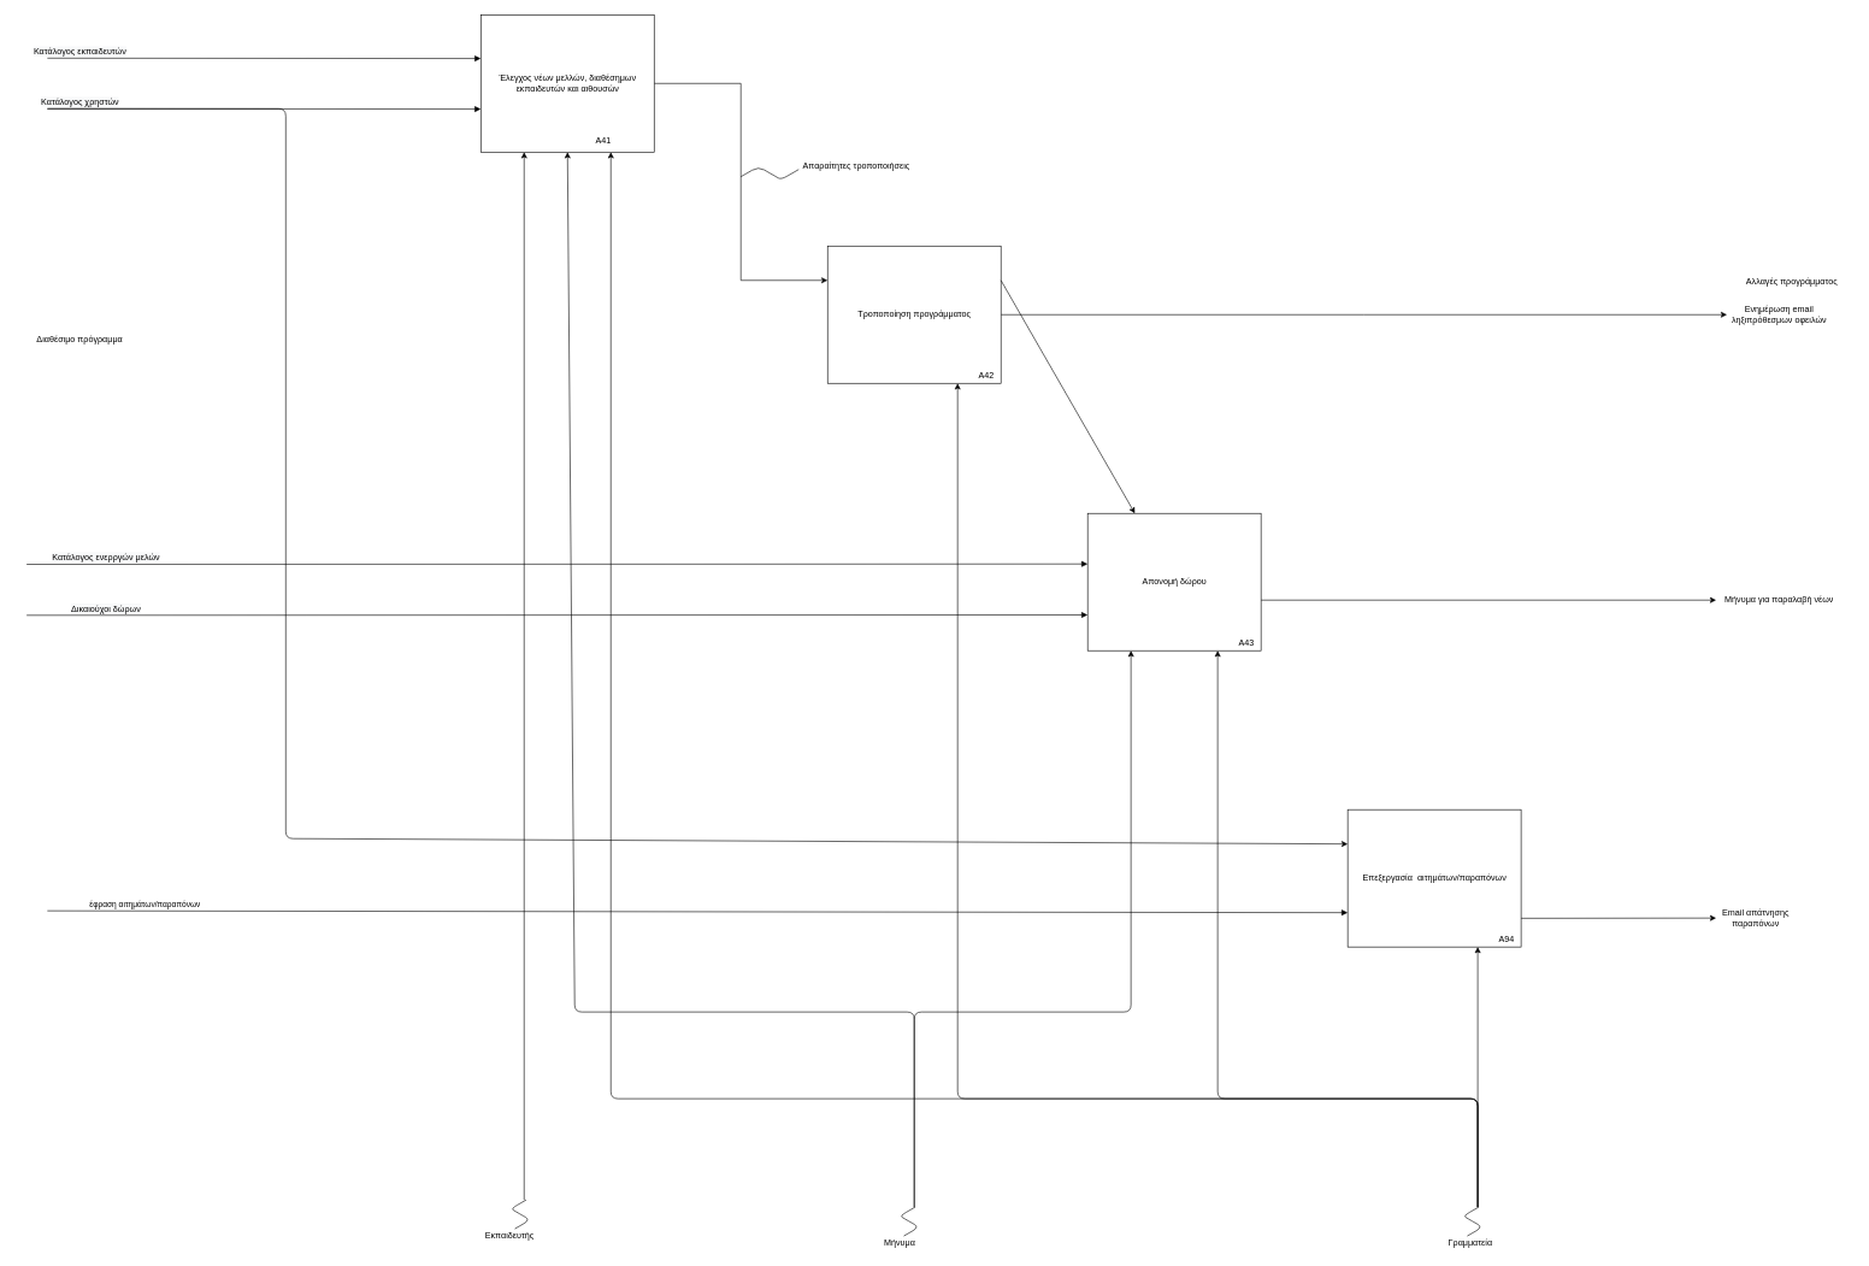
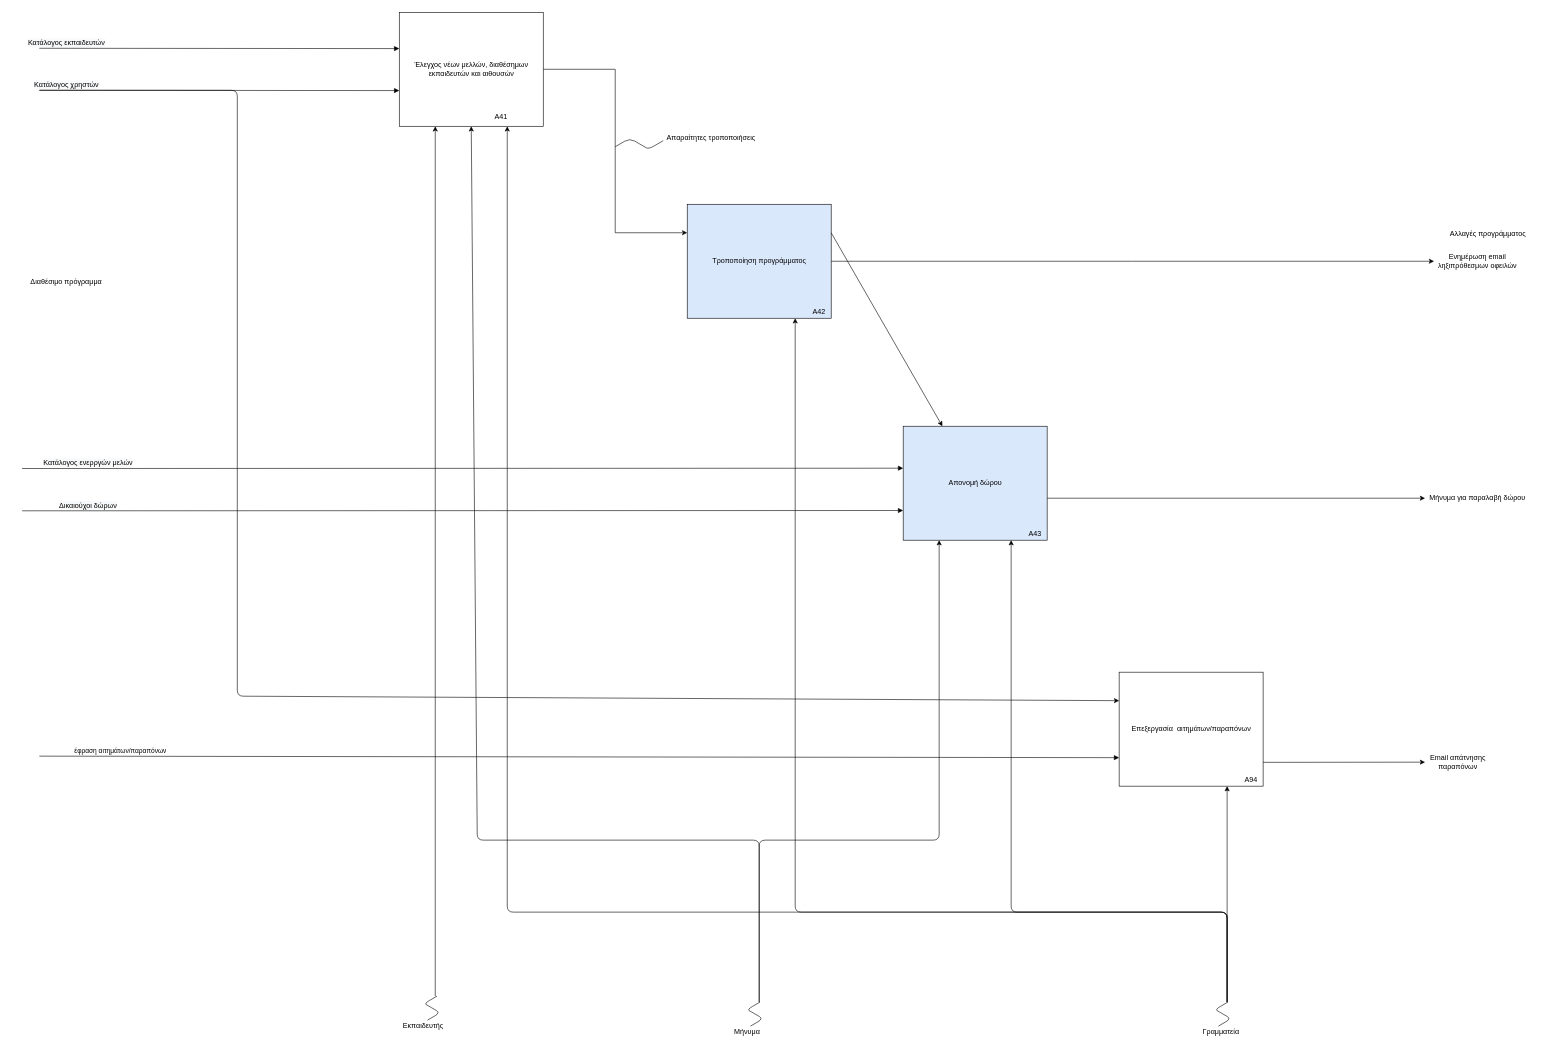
- <mxCell id="8" value="Τροποποίηση προγράμματος" style="html=1;" parent="1" vertex="1"><mxGeometry x="1145" y="340" width="240" height="190" as="geometry" /></mxCell>
+ <mxCell id="8" value="Τροποποίηση προγράμματος" style="html=1;fillColor=#dae8fc;" parent="1" vertex="1"><mxGeometry x="1145" y="340" width="240" height="190" as="geometry" /></mxCell>
- <mxCell id="15" value="Απονομή δώρου" style="html=1;" parent="1" vertex="1"><mxGeometry x="1505" y="710" width="240" height="190" as="geometry" /></mxCell>
+ <mxCell id="15" value="Απονομή δώρου" style="html=1;fillColor=#dae8fc;" parent="1" vertex="1"><mxGeometry x="1505" y="710" width="240" height="190" as="geometry" /></mxCell>
- <mxCell id="17" value="Μήνυμα για παραλαβή νέων" style="text;html=1;strokeColor=none;fillColor=none;align=center;verticalAlign=middle;whiteSpace=wrap;rounded=0;" parent="1" vertex="1"><mxGeometry x="2375" y="820" width="175" height="20" as="geometry" /></mxCell>
+ <mxCell id="17" value="Μήνυμα για παραλαβή δώρου" style="text;html=1;strokeColor=none;fillColor=none;align=center;verticalAlign=middle;whiteSpace=wrap;rounded=0;" parent="1" vertex="1"><mxGeometry x="2375" y="820" width="175" height="20" as="geometry" /></mxCell>
